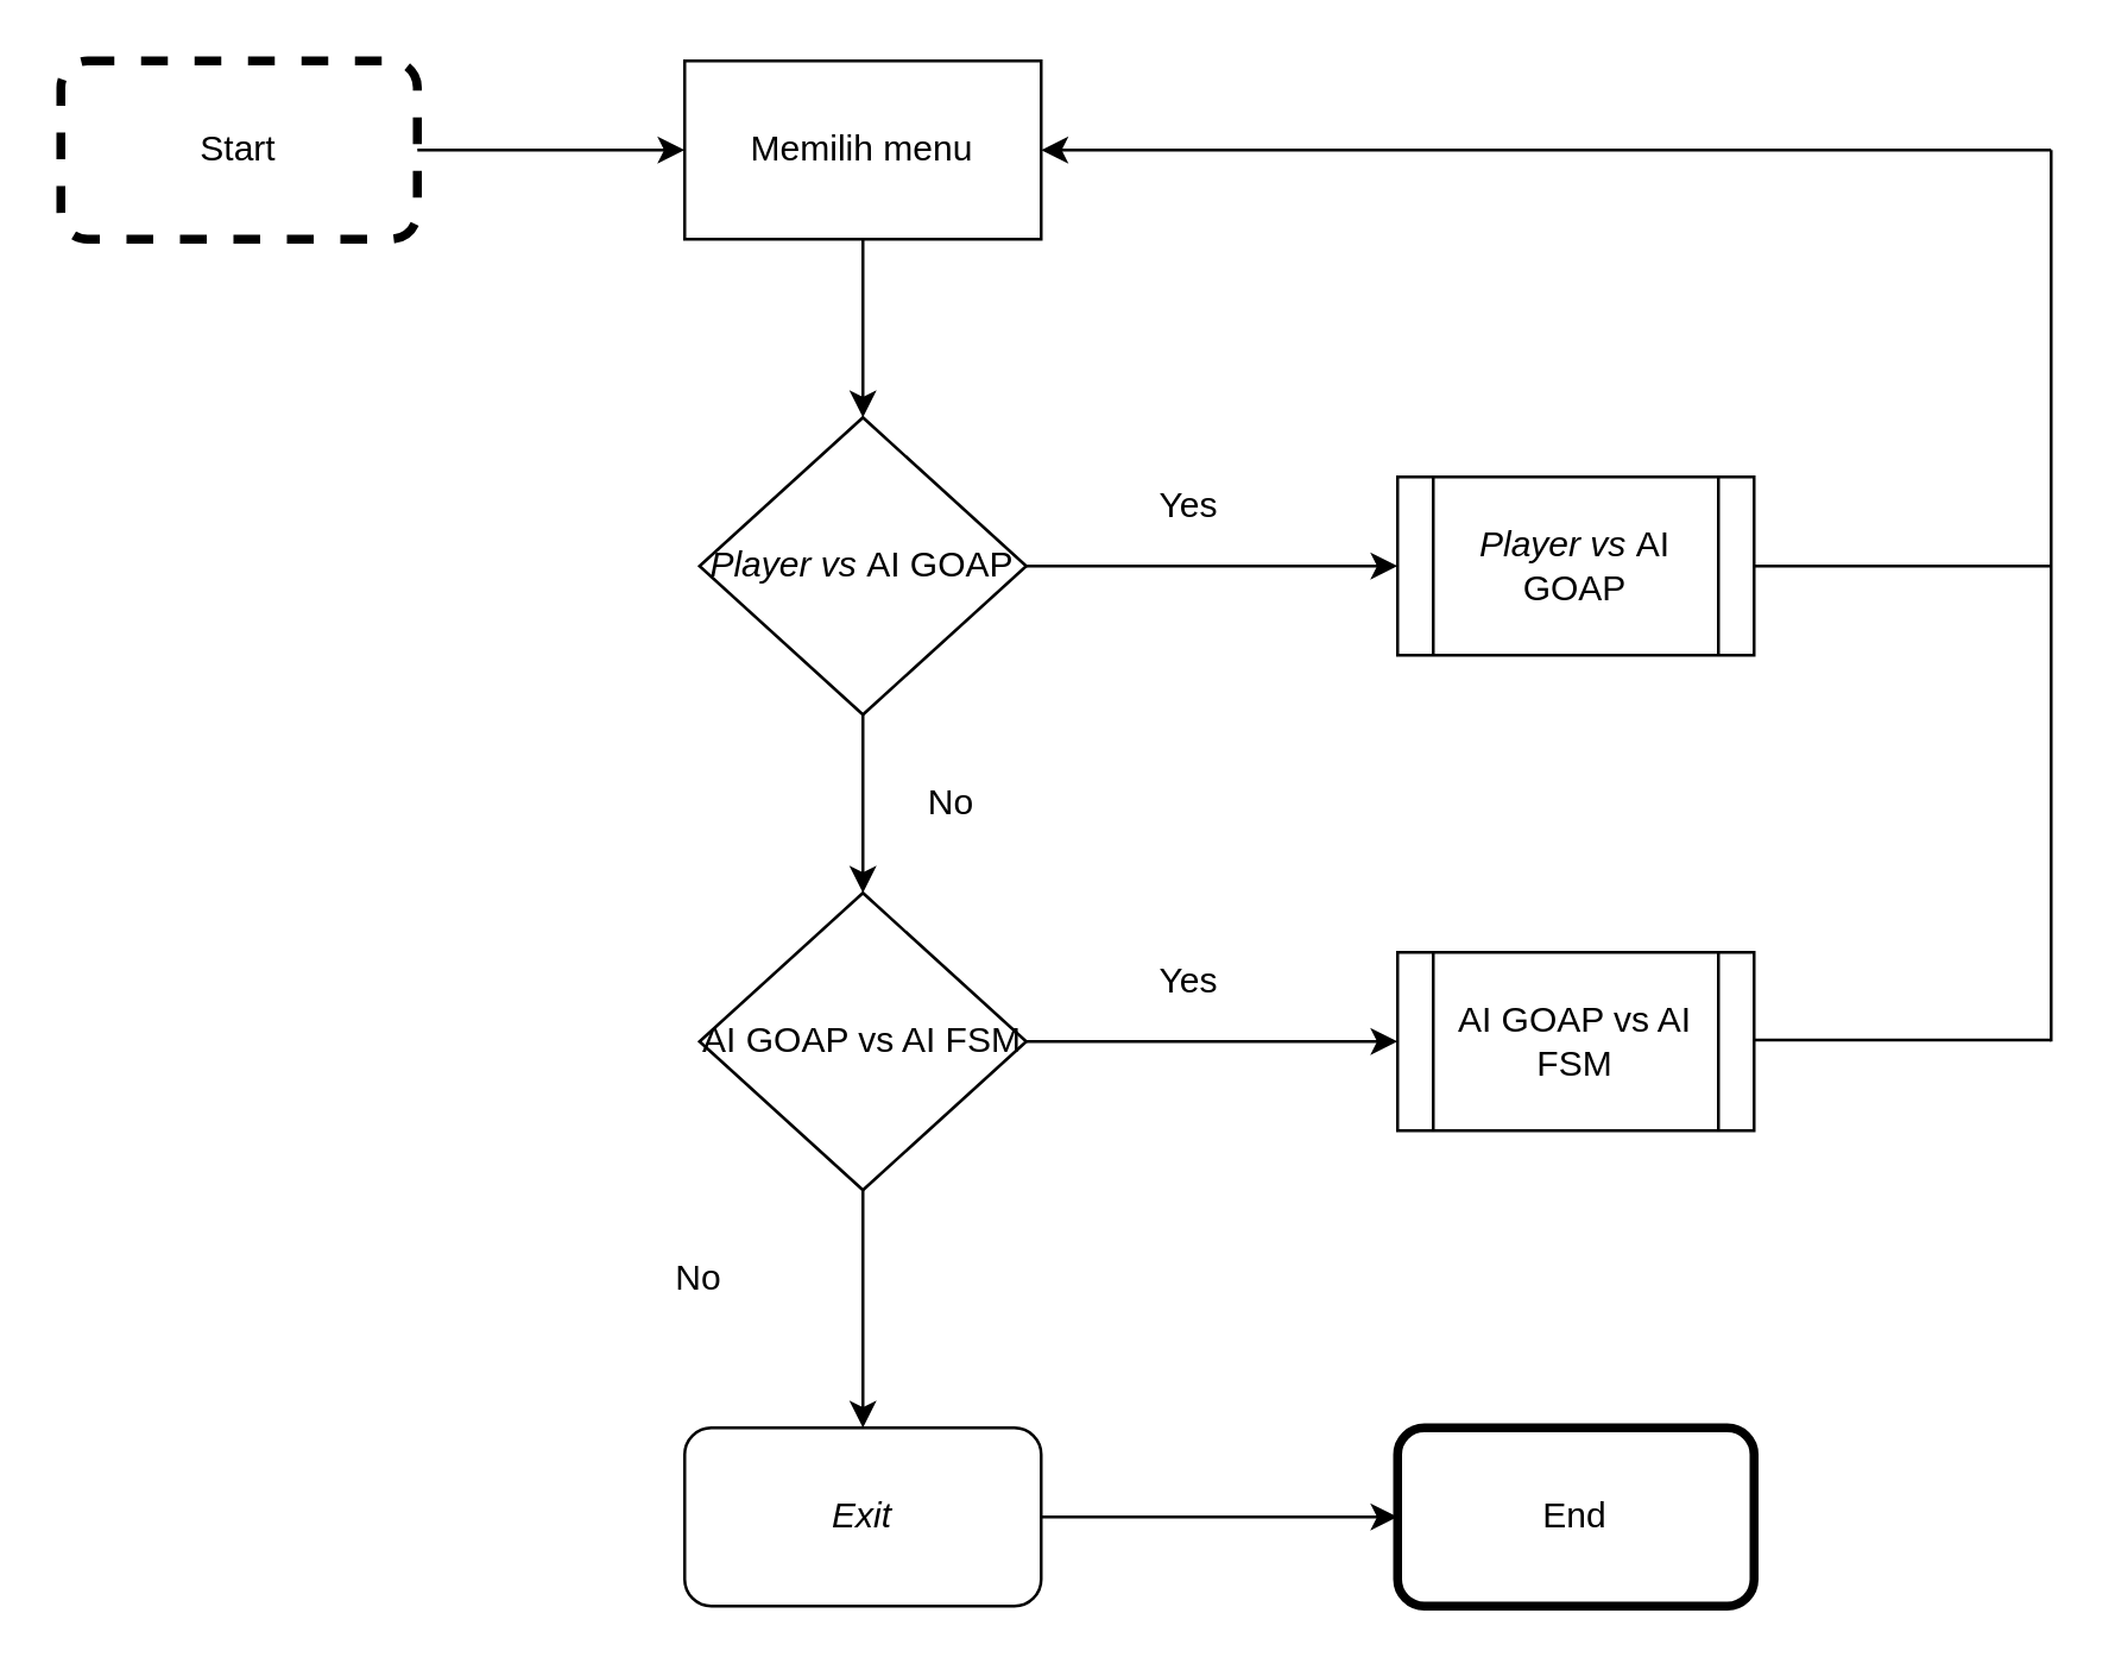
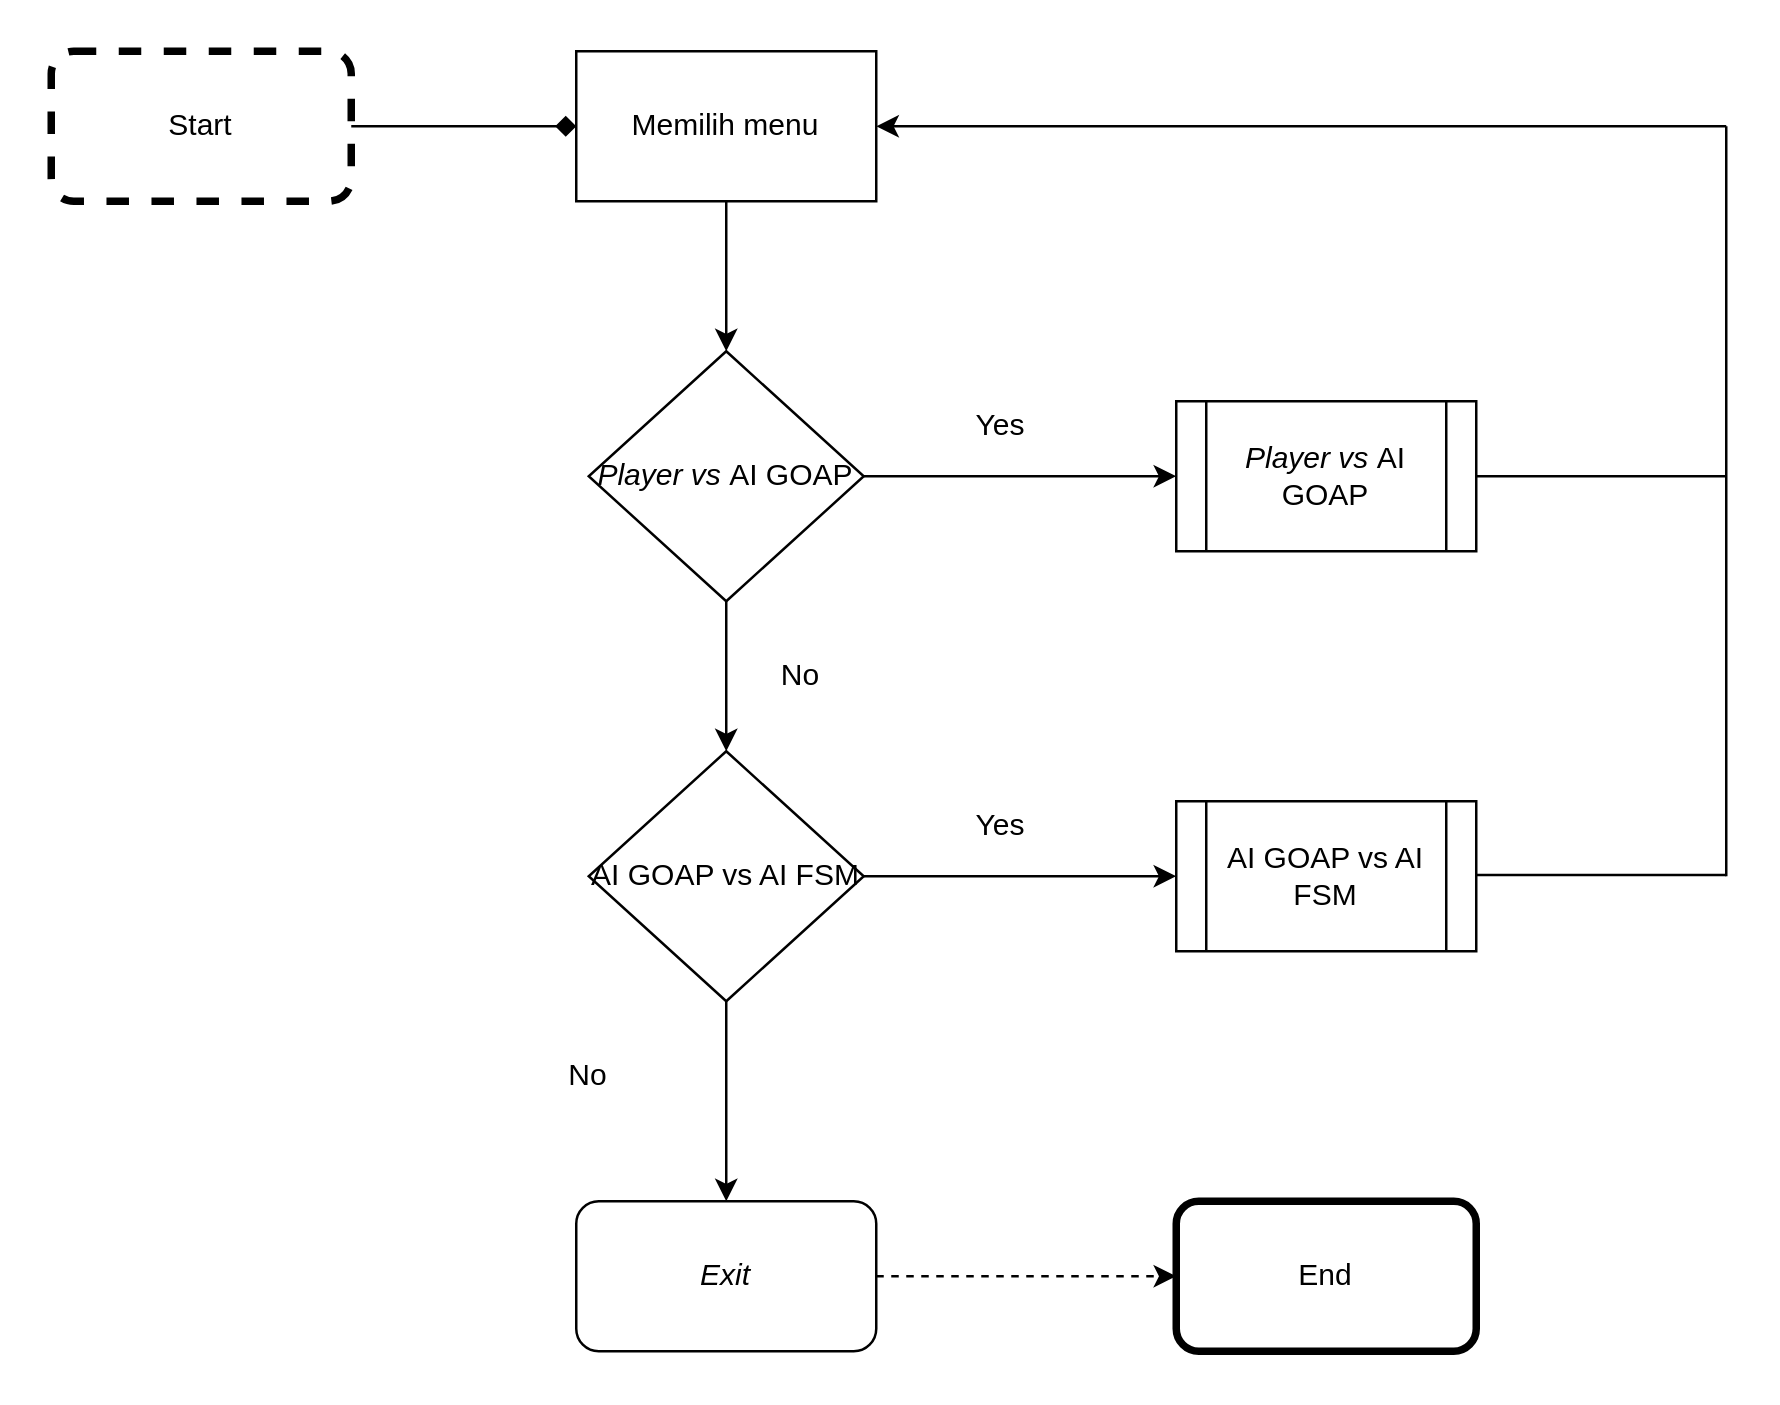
- <mxCell id="10" value="" style="endArrow=classic;html=1;exitX=1;exitY=0.5;exitDx=0;exitDy=0;entryX=0;entryY=0.5;entryDx=0;entryDy=0;" edge="1" parent="1" source="2" target="3"><mxGeometry width="50" height="50" relative="1" as="geometry"><mxPoint x="130" y="170" as="sourcePoint" /><mxPoint x="180" y="120" as="targetPoint" /></mxGeometry></mxCell>
+ <mxCell id="10" value="" style="endArrow=diamond;html=1;exitX=1;exitY=0.5;exitDx=0;exitDy=0;entryX=0;entryY=0.5;entryDx=0;entryDy=0;" edge="1" parent="1" source="2" target="3"><mxGeometry width="50" height="50" relative="1" as="geometry"><mxPoint x="130" y="170" as="sourcePoint" /><mxPoint x="180" y="120" as="targetPoint" /></mxGeometry></mxCell>
- <mxCell id="16" value="" style="endArrow=classic;html=1;exitX=1;exitY=0.5;exitDx=0;exitDy=0;entryX=0;entryY=0.5;entryDx=0;entryDy=0;" edge="1" parent="1" source="8" target="9"><mxGeometry width="50" height="50" relative="1" as="geometry"><mxPoint x="370" y="480" as="sourcePoint" /><mxPoint x="420" y="430" as="targetPoint" /></mxGeometry></mxCell>
+ <mxCell id="16" value="" style="endArrow=classic;html=1;exitX=1;exitY=0.5;exitDx=0;exitDy=0;entryX=0;entryY=0.5;entryDx=0;entryDy=0;dashed=1;" edge="1" parent="1" source="8" target="9"><mxGeometry width="50" height="50" relative="1" as="geometry"><mxPoint x="370" y="480" as="sourcePoint" /><mxPoint x="420" y="430" as="targetPoint" /></mxGeometry></mxCell>
